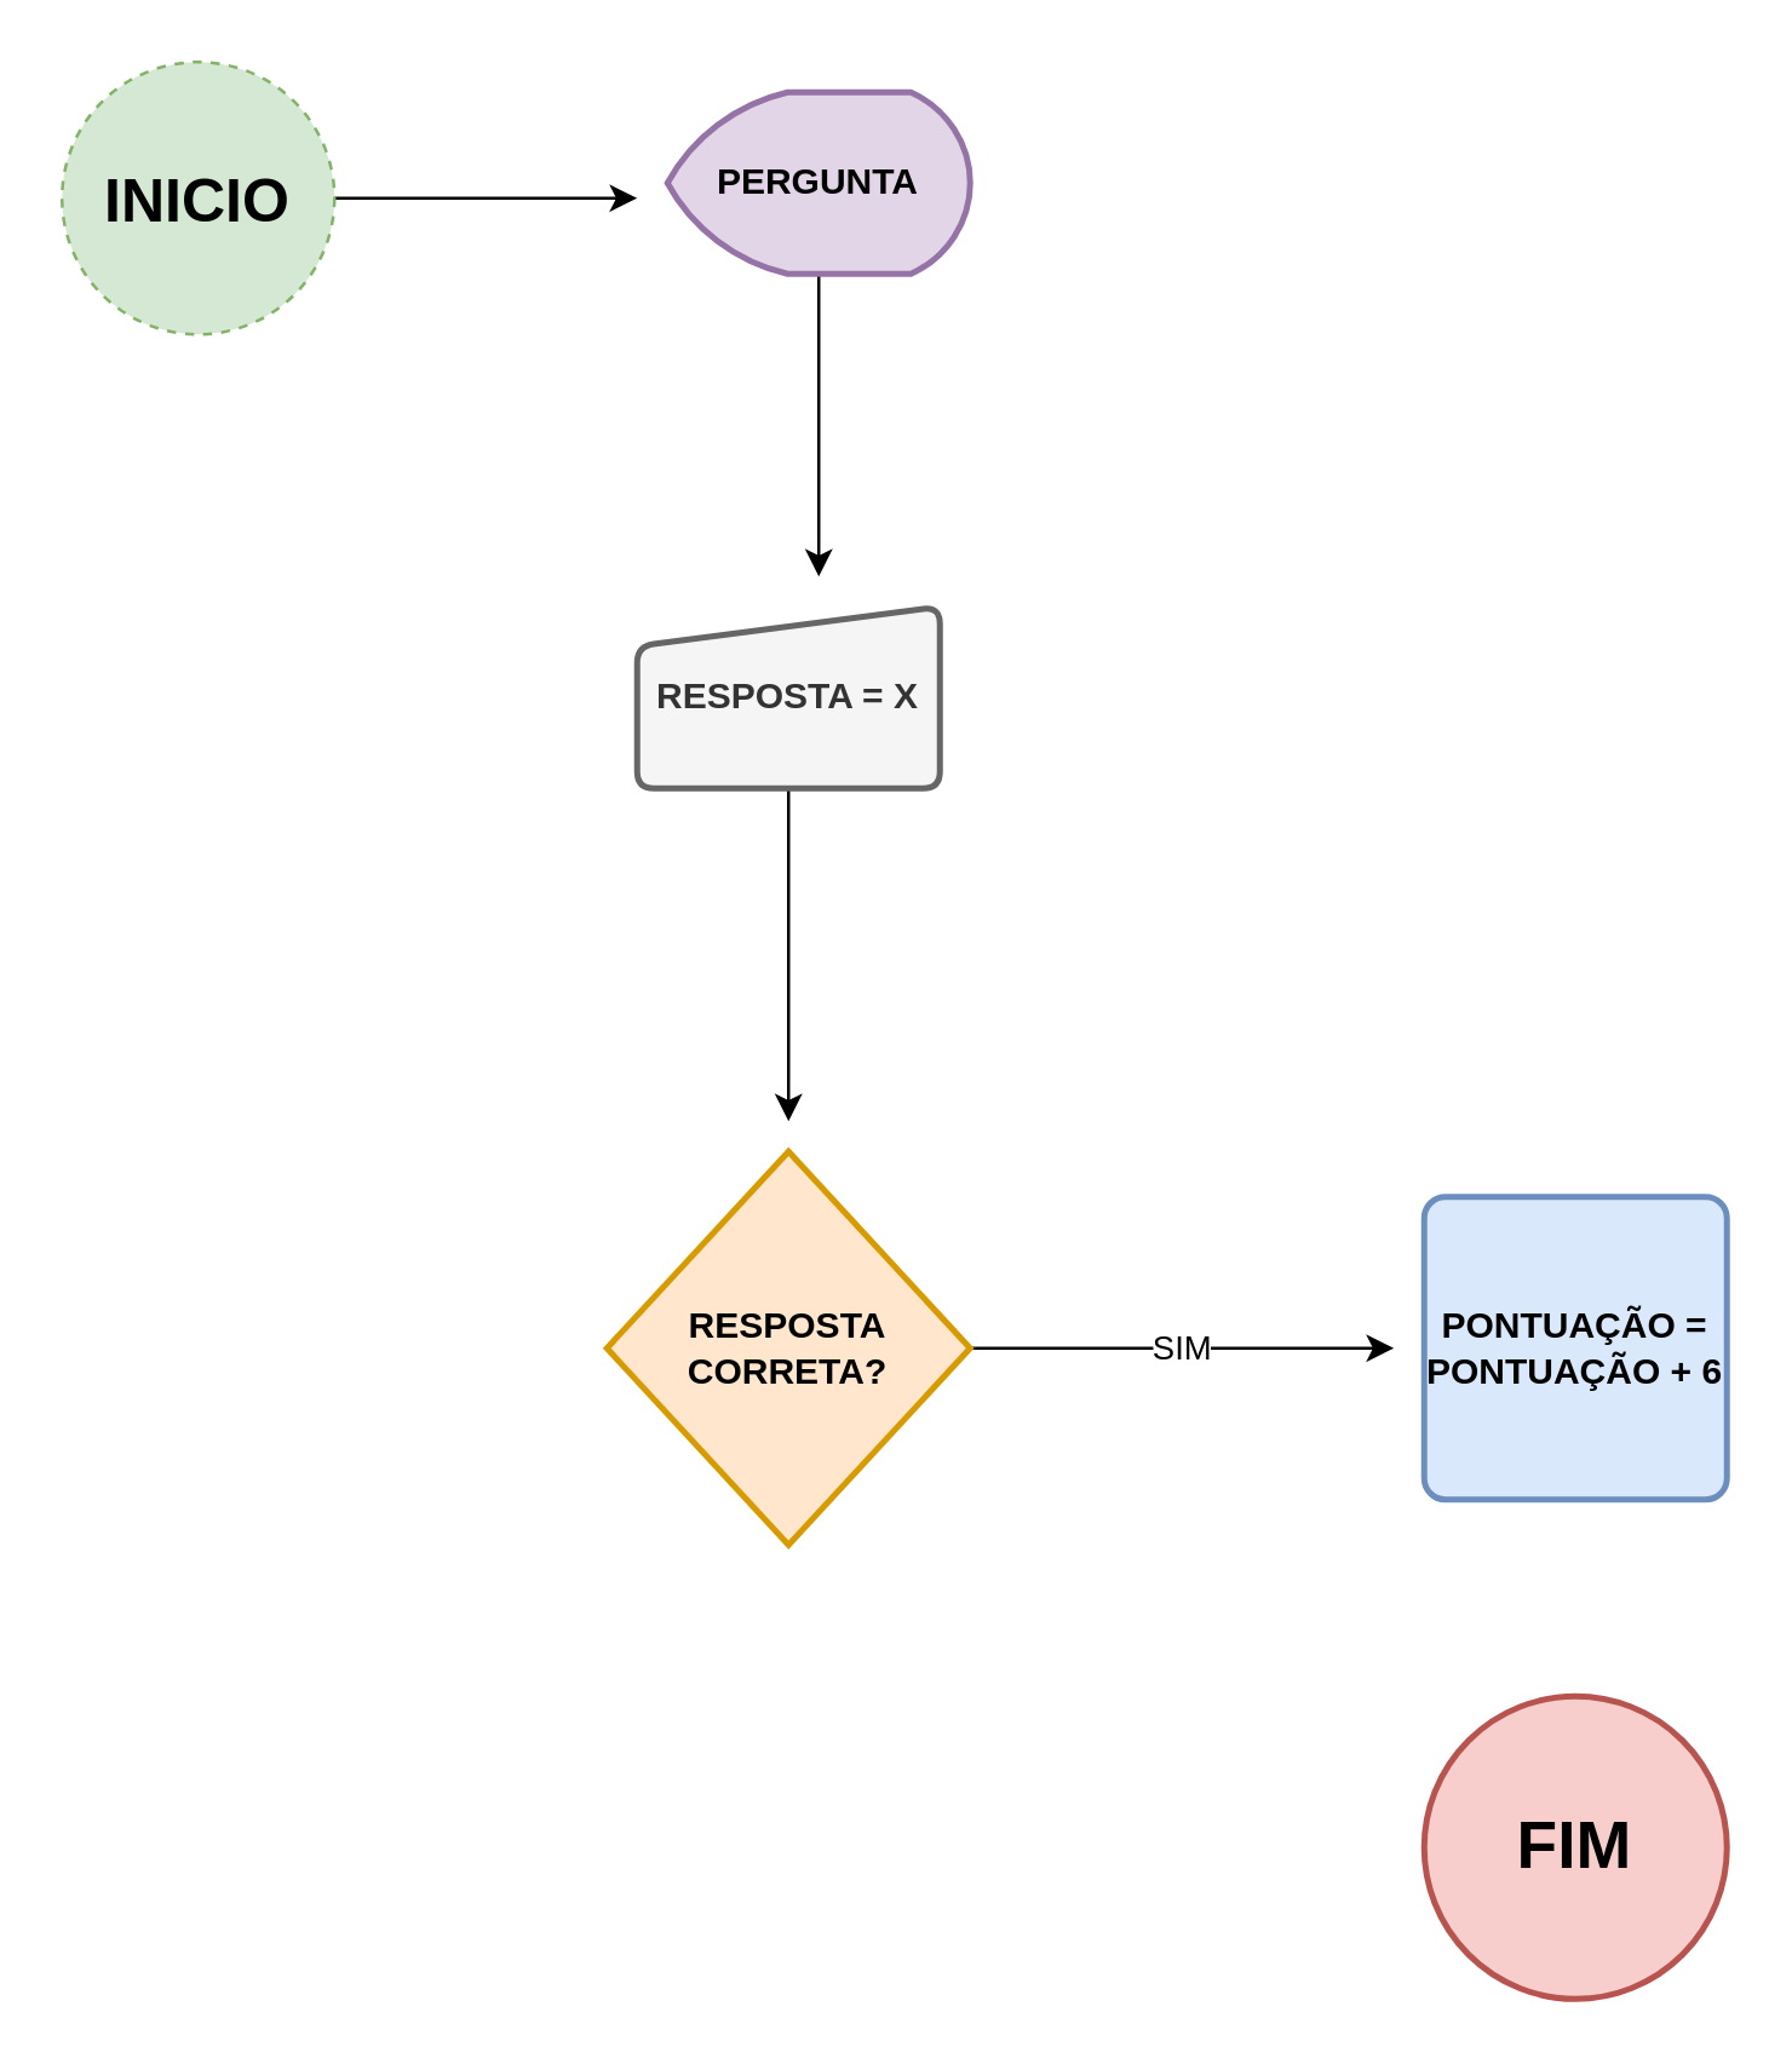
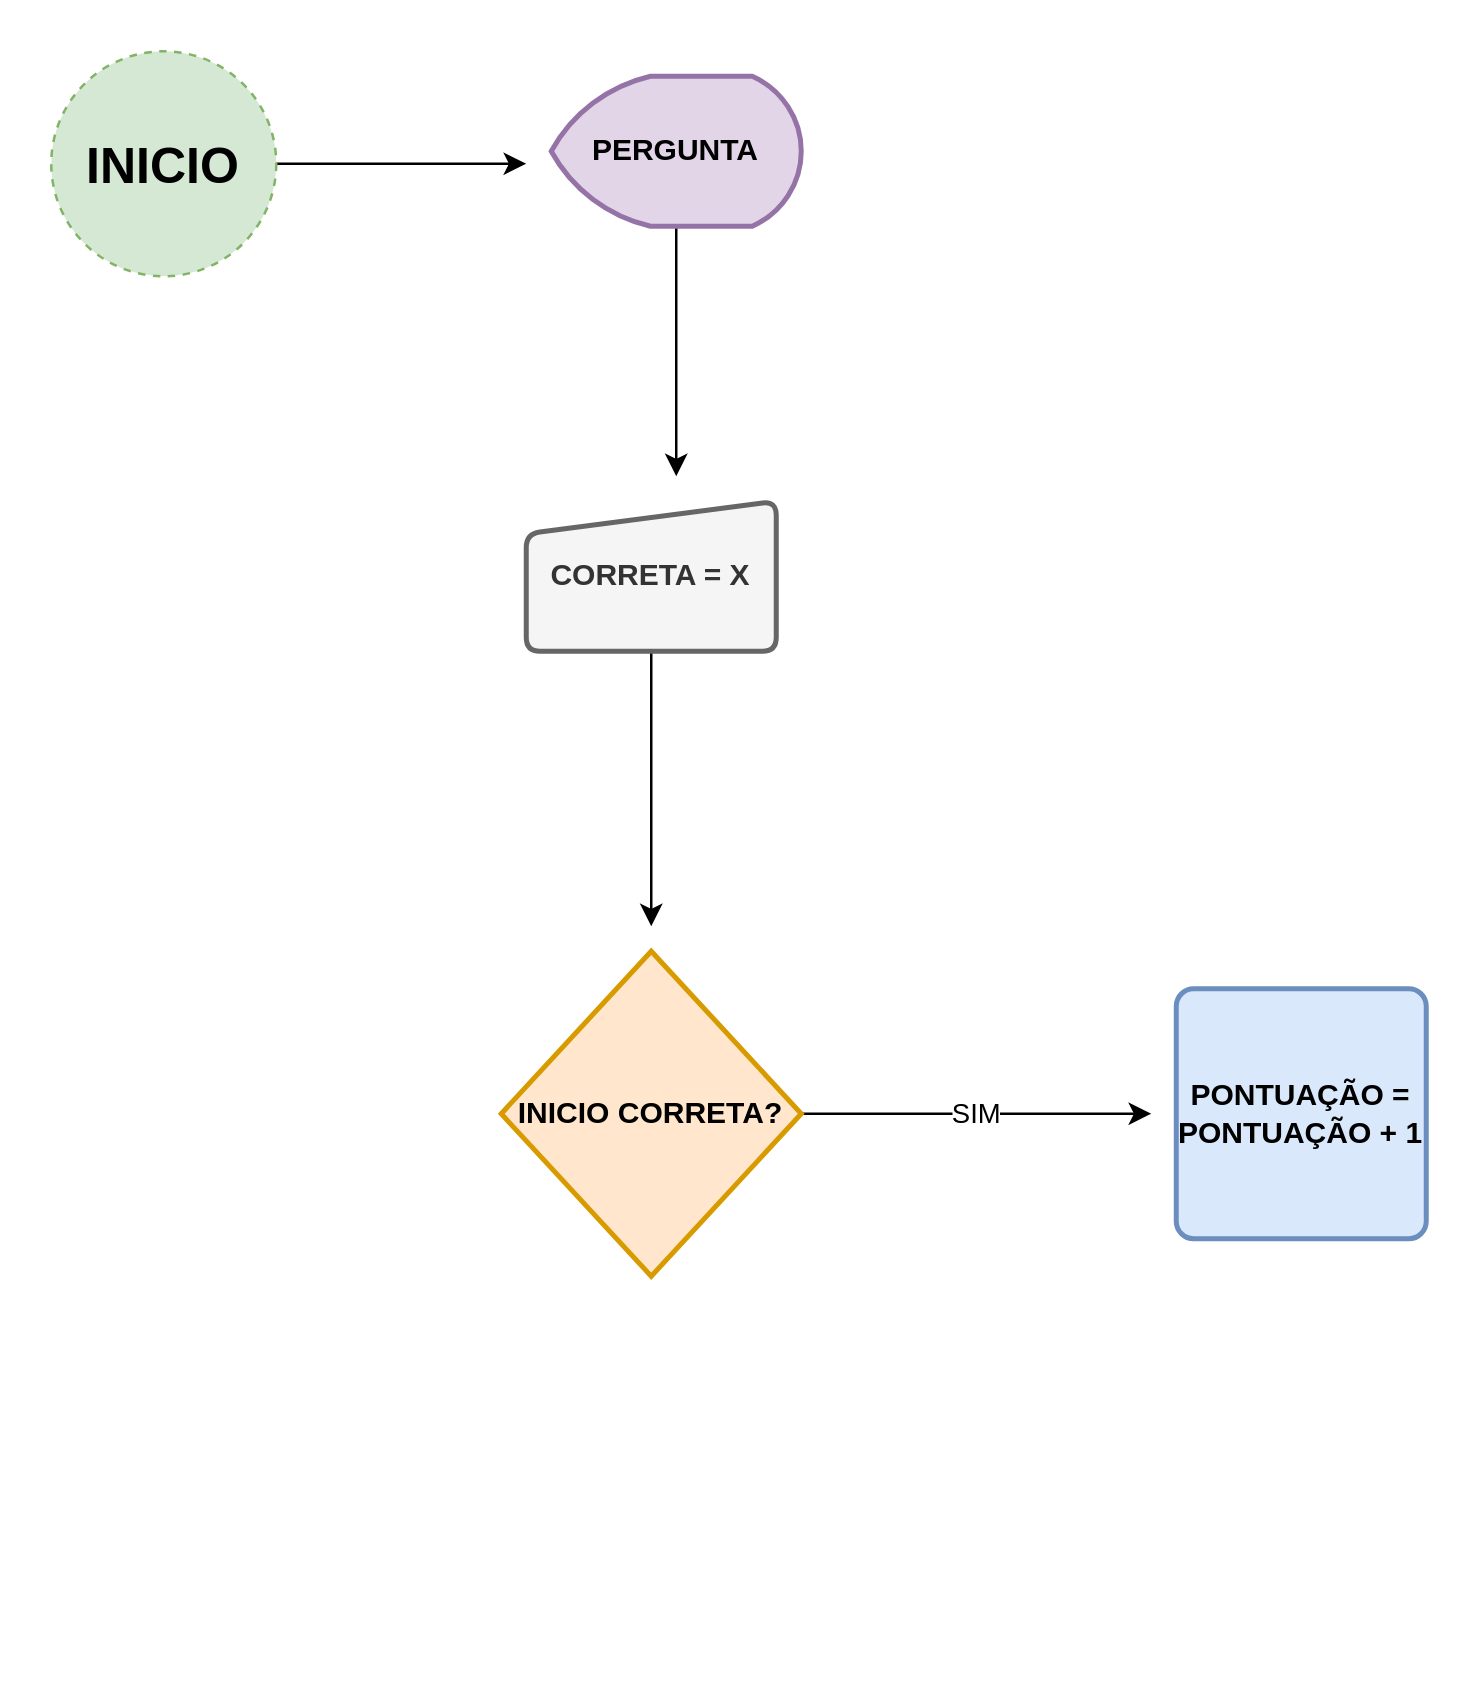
- <mxCell id="7" value="RESPOSTA = X" style="html=1;strokeWidth=2;shape=manualInput;whiteSpace=wrap;rounded=1;size=13;arcSize=11;fillColor=#f5f5f5;strokeColor=#666666;fontColor=#333333;fontStyle=1" vertex="1" parent="1"><mxGeometry x="210" y="200" width="100" height="60" as="geometry" /></mxCell>
+ <mxCell id="7" value="CORRETA = X" style="html=1;strokeWidth=2;shape=manualInput;whiteSpace=wrap;rounded=1;size=13;arcSize=11;fillColor=#f5f5f5;strokeColor=#666666;fontColor=#333333;fontStyle=1" vertex="1" parent="1"><mxGeometry x="210" y="200" width="100" height="60" as="geometry" /></mxCell>
- <mxCell id="9" value="RESPOSTA CORRETA?" style="strokeWidth=2;html=1;shape=mxgraph.flowchart.decision;whiteSpace=wrap;fillColor=#ffe6cc;strokeColor=#d79b00;fontStyle=1" vertex="1" parent="1"><mxGeometry x="200" y="380" width="120" height="130" as="geometry" /></mxCell>
+ <mxCell id="9" value="INICIO CORRETA?" style="strokeWidth=2;html=1;shape=mxgraph.flowchart.decision;whiteSpace=wrap;fillColor=#ffe6cc;strokeColor=#d79b00;fontStyle=1" vertex="1" parent="1"><mxGeometry x="200" y="380" width="120" height="130" as="geometry" /></mxCell>
- <mxCell id="10" value="PONTUAÇÃO = PONTUAÇÃO + 6" style="rounded=1;whiteSpace=wrap;html=1;absoluteArcSize=1;arcSize=14;strokeWidth=2;fillColor=#dae8fc;strokeColor=#6c8ebf;fontStyle=1" vertex="1" parent="1"><mxGeometry x="470" y="395" width="100" height="100" as="geometry" /></mxCell>
+ <mxCell id="10" value="PONTUAÇÃO = PONTUAÇÃO + 1" style="rounded=1;whiteSpace=wrap;html=1;absoluteArcSize=1;arcSize=14;strokeWidth=2;fillColor=#dae8fc;strokeColor=#6c8ebf;fontStyle=1" vertex="1" parent="1"><mxGeometry x="470" y="395" width="100" height="100" as="geometry" /></mxCell>
- <mxCell id="11" value="FIM" style="strokeWidth=2;html=1;shape=mxgraph.flowchart.start_2;whiteSpace=wrap;fillColor=#f8cecc;strokeColor=#b85450;fontStyle=1;fontSize=22;" vertex="1" parent="1"><mxGeometry x="470" y="560" width="100" height="100" as="geometry" /></mxCell>
